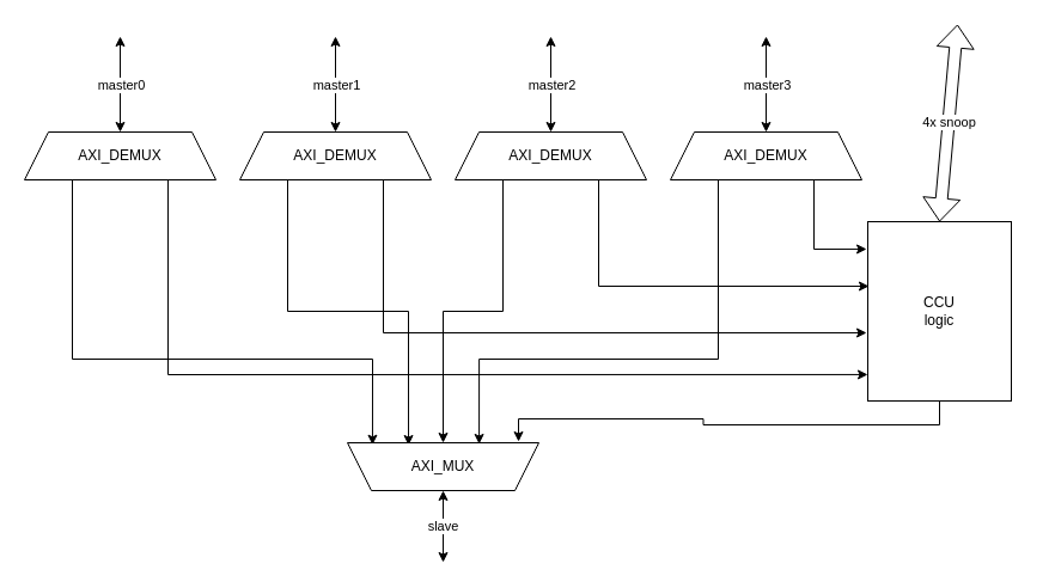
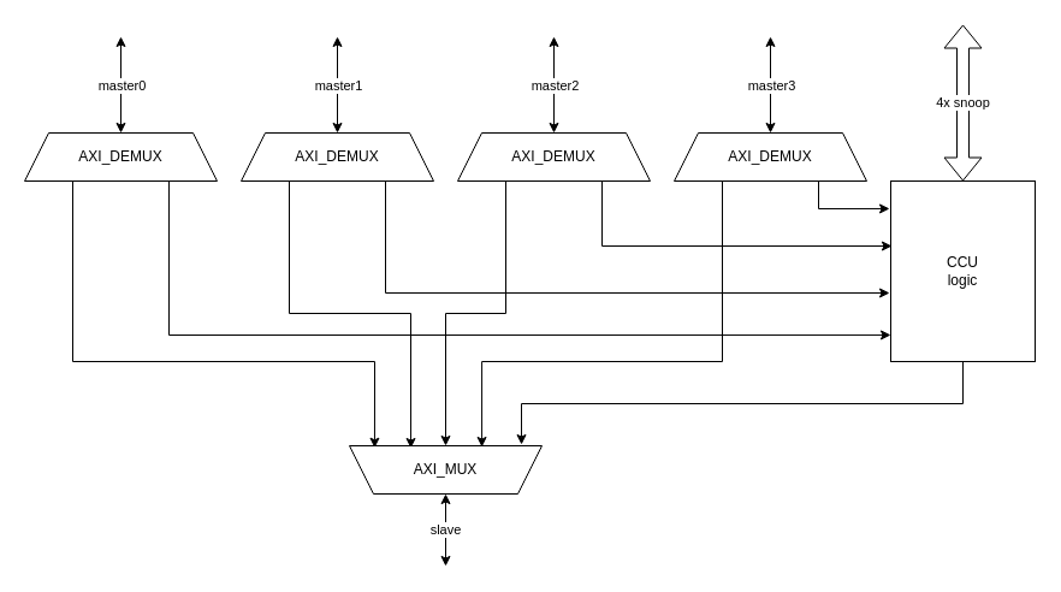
- <mxCell id="22" value="&lt;div&gt;CCU&lt;/div&gt;&lt;div&gt;logic&lt;br&gt;&lt;/div&gt;" style="rounded=0;whiteSpace=wrap;html=1;" parent="1" vertex="1"><mxGeometry x="725" y="185" width="120" height="150" as="geometry" /></mxCell>
+ <mxCell id="22" value="&lt;div&gt;CCU&lt;/div&gt;&lt;div&gt;logic&lt;br&gt;&lt;/div&gt;" style="rounded=0;whiteSpace=wrap;html=1;" parent="1" vertex="1"><mxGeometry x="740" y="150" width="120" height="150" as="geometry" /></mxCell>
